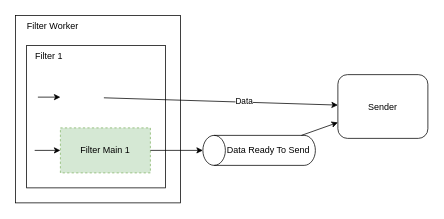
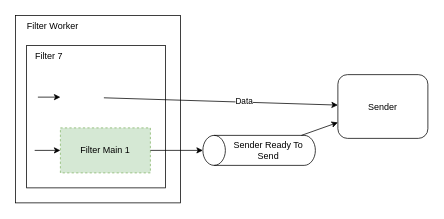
- <mxCell id="7" value="Filter 1" style="text;html=1;strokeColor=none;fillColor=none;align=center;verticalAlign=middle;whiteSpace=wrap;rounded=0;" vertex="1" parent="1"><mxGeometry x="35" y="60" width="60" height="30" as="geometry" /></mxCell>
+ <mxCell id="7" value="Filter 7" style="text;html=1;strokeColor=none;fillColor=none;align=center;verticalAlign=middle;whiteSpace=wrap;rounded=0;" vertex="1" parent="1"><mxGeometry x="35" y="60" width="60" height="30" as="geometry" /></mxCell>
- <mxCell id="2" value="Data Ready To Send" style="shape=cylinder3;whiteSpace=wrap;html=1;boundedLbl=1;backgroundOutline=1;size=15;direction=north;" vertex="1" parent="1"><mxGeometry x="270" y="180" width="150" height="40" as="geometry" /></mxCell>
+ <mxCell id="2" value="Sender Ready To Send" style="shape=cylinder3;whiteSpace=wrap;html=1;boundedLbl=1;backgroundOutline=1;size=15;direction=north;" vertex="1" parent="1"><mxGeometry x="270" y="180" width="150" height="40" as="geometry" /></mxCell>
